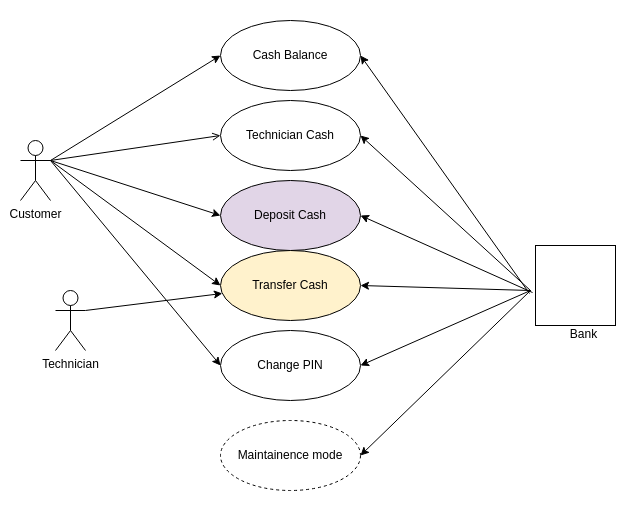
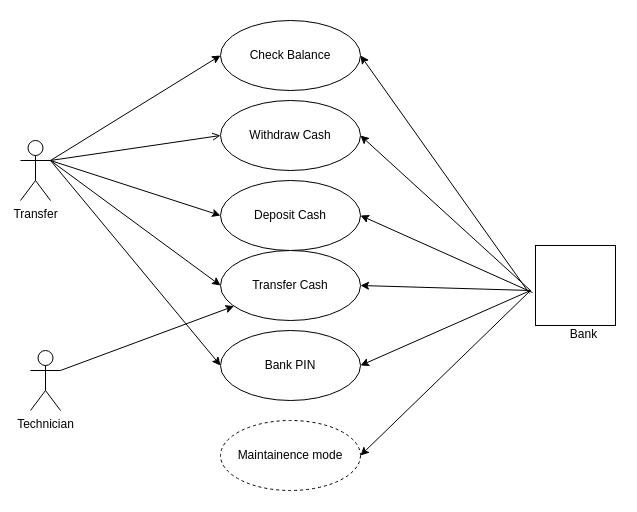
- <mxCell id="5" value="Cash Balance" style="ellipse;whiteSpace=wrap;html=1;" vertex="1" parent="1"><mxGeometry x="220" y="20" width="140" height="70" as="geometry" /></mxCell>
+ <mxCell id="5" value="Check Balance" style="ellipse;whiteSpace=wrap;html=1;" vertex="1" parent="1"><mxGeometry x="220" y="20" width="140" height="70" as="geometry" /></mxCell>
- <mxCell id="6" value="Technician C&lt;span style=&quot;background-color: initial;&quot;&gt;ash&lt;/span&gt;" style="ellipse;whiteSpace=wrap;html=1;" vertex="1" parent="1"><mxGeometry x="220" y="100" width="140" height="70" as="geometry" /></mxCell>
+ <mxCell id="6" value="Withdraw C&lt;span style=&quot;background-color: initial;&quot;&gt;ash&lt;/span&gt;" style="ellipse;whiteSpace=wrap;html=1;" vertex="1" parent="1"><mxGeometry x="220" y="100" width="140" height="70" as="geometry" /></mxCell>
- <mxCell id="2" value="Customer" style="shape=umlActor;verticalLabelPosition=bottom;verticalAlign=top;html=1;outlineConnect=0;" vertex="1" parent="1"><mxGeometry x="20" y="140" width="30" height="60" as="geometry" /></mxCell>
+ <mxCell id="2" value="Transfer" style="shape=umlActor;verticalLabelPosition=bottom;verticalAlign=top;html=1;outlineConnect=0;" vertex="1" parent="1"><mxGeometry x="20" y="140" width="30" height="60" as="geometry" /></mxCell>
- <mxCell id="7" value="Deposit Cash" style="ellipse;whiteSpace=wrap;html=1;fillColor=#e1d5e7;" vertex="1" parent="1"><mxGeometry x="220" y="180" width="140" height="70" as="geometry" /></mxCell>
+ <mxCell id="7" value="Deposit Cash" style="ellipse;whiteSpace=wrap;html=1;" vertex="1" parent="1"><mxGeometry x="220" y="180" width="140" height="70" as="geometry" /></mxCell>
- <mxCell id="8" value="Transfer Cash" style="ellipse;whiteSpace=wrap;html=1;fillColor=#fff2cc;" vertex="1" parent="1"><mxGeometry x="220" y="250" width="140" height="70" as="geometry" /></mxCell>
+ <mxCell id="8" value="Transfer Cash" style="ellipse;whiteSpace=wrap;html=1;" vertex="1" parent="1"><mxGeometry x="220" y="250" width="140" height="70" as="geometry" /></mxCell>
- <mxCell id="3" value="Technician&lt;div&gt;&lt;br&gt;&lt;/div&gt;" style="shape=umlActor;verticalLabelPosition=bottom;verticalAlign=top;html=1;outlineConnect=0;" vertex="1" parent="1"><mxGeometry x="55" y="290" width="30" height="60" as="geometry" /></mxCell>
+ <mxCell id="3" value="Technician&lt;div&gt;&lt;br&gt;&lt;/div&gt;" style="shape=umlActor;verticalLabelPosition=bottom;verticalAlign=top;html=1;outlineConnect=0;" vertex="1" parent="1"><mxGeometry x="30" y="350" width="30" height="60" as="geometry" /></mxCell>
- <mxCell id="9" value="Change PIN" style="ellipse;whiteSpace=wrap;html=1;" vertex="1" parent="1"><mxGeometry x="220" y="330" width="140" height="70" as="geometry" /></mxCell>
+ <mxCell id="9" value="Bank PIN" style="ellipse;whiteSpace=wrap;html=1;" vertex="1" parent="1"><mxGeometry x="220" y="330" width="140" height="70" as="geometry" /></mxCell>
